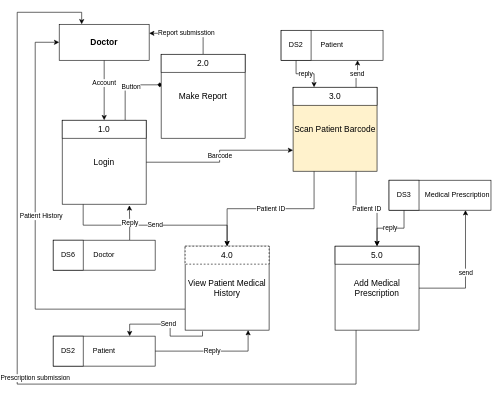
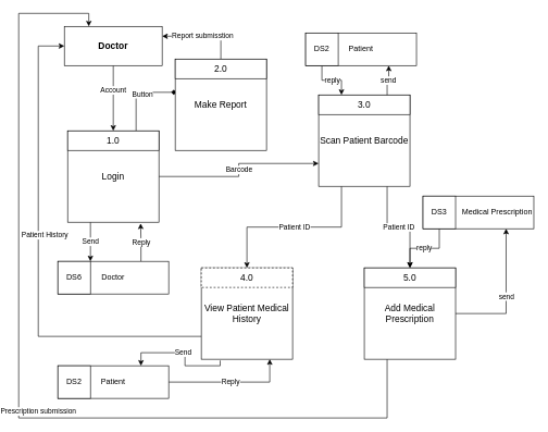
- <mxCell id="19" value="Scan Patient Barcode" style="whiteSpace=wrap;html=1;aspect=fixed;fontSize=14;fillColor=#fff2cc;" vertex="1" parent="1"><mxGeometry x="480" y="145" width="140" height="140" as="geometry" /></mxCell>
+ <mxCell id="19" value="Scan Patient Barcode" style="whiteSpace=wrap;html=1;aspect=fixed;fontSize=14;" vertex="1" parent="1"><mxGeometry x="480" y="145" width="140" height="140" as="geometry" /></mxCell>
- <mxCell id="5" value="Send" style="edgeStyle=orthogonalEdgeStyle;rounded=0;orthogonalLoop=1;jettySize=auto;html=1;exitX=0.25;exitY=1;exitDx=0;exitDy=0;" edge="1" parent="1" source="7" target="25"><mxGeometry relative="1" as="geometry" /></mxCell>
+ <mxCell id="5" value="Send" style="edgeStyle=orthogonalEdgeStyle;rounded=0;orthogonalLoop=1;jettySize=auto;html=1;exitX=0.25;exitY=1;exitDx=0;exitDy=0;entryX=1;entryY=0;entryDx=0;entryDy=0;" edge="1" parent="1" source="7" target="13"><mxGeometry relative="1" as="geometry" /></mxCell>
